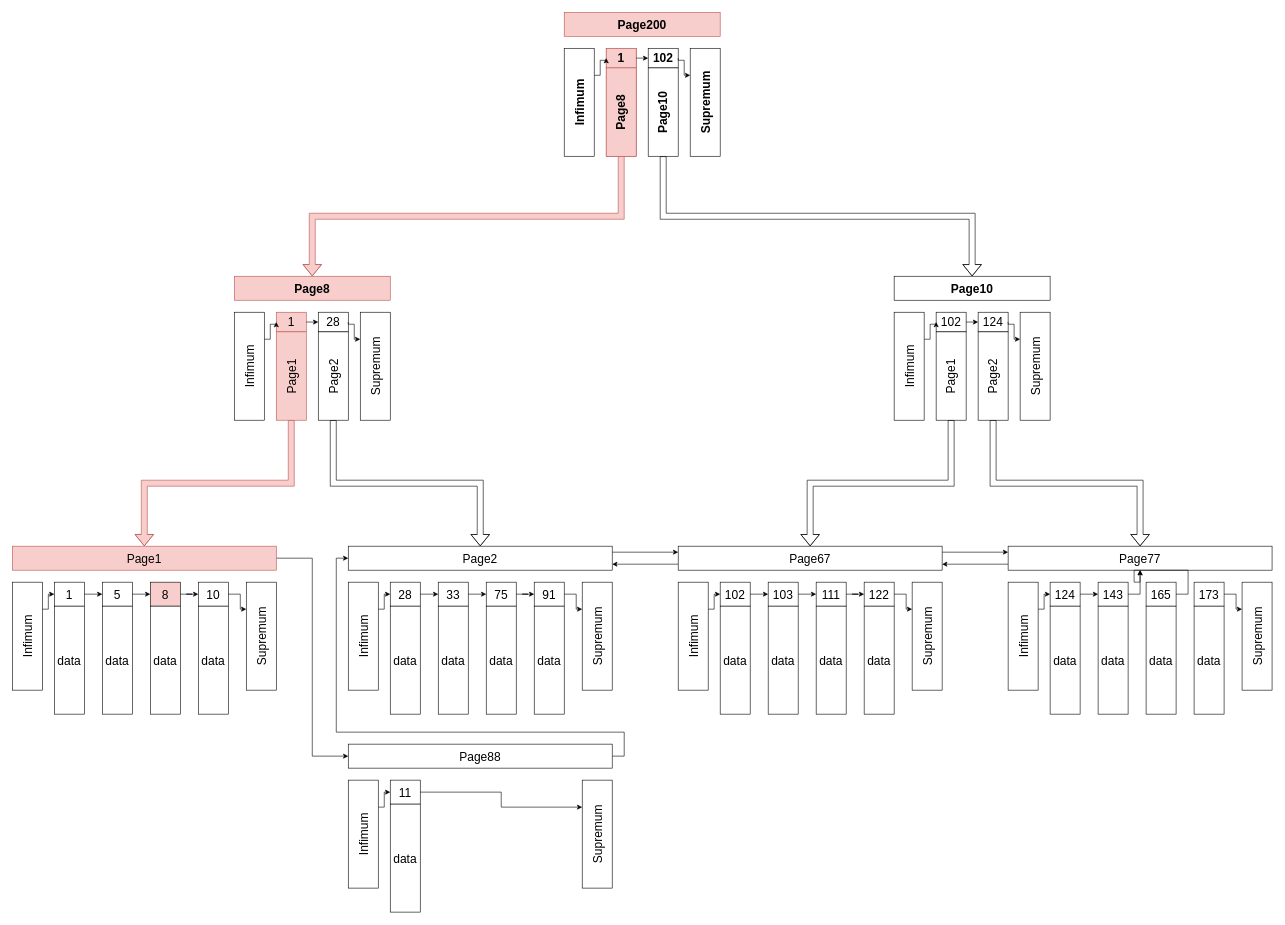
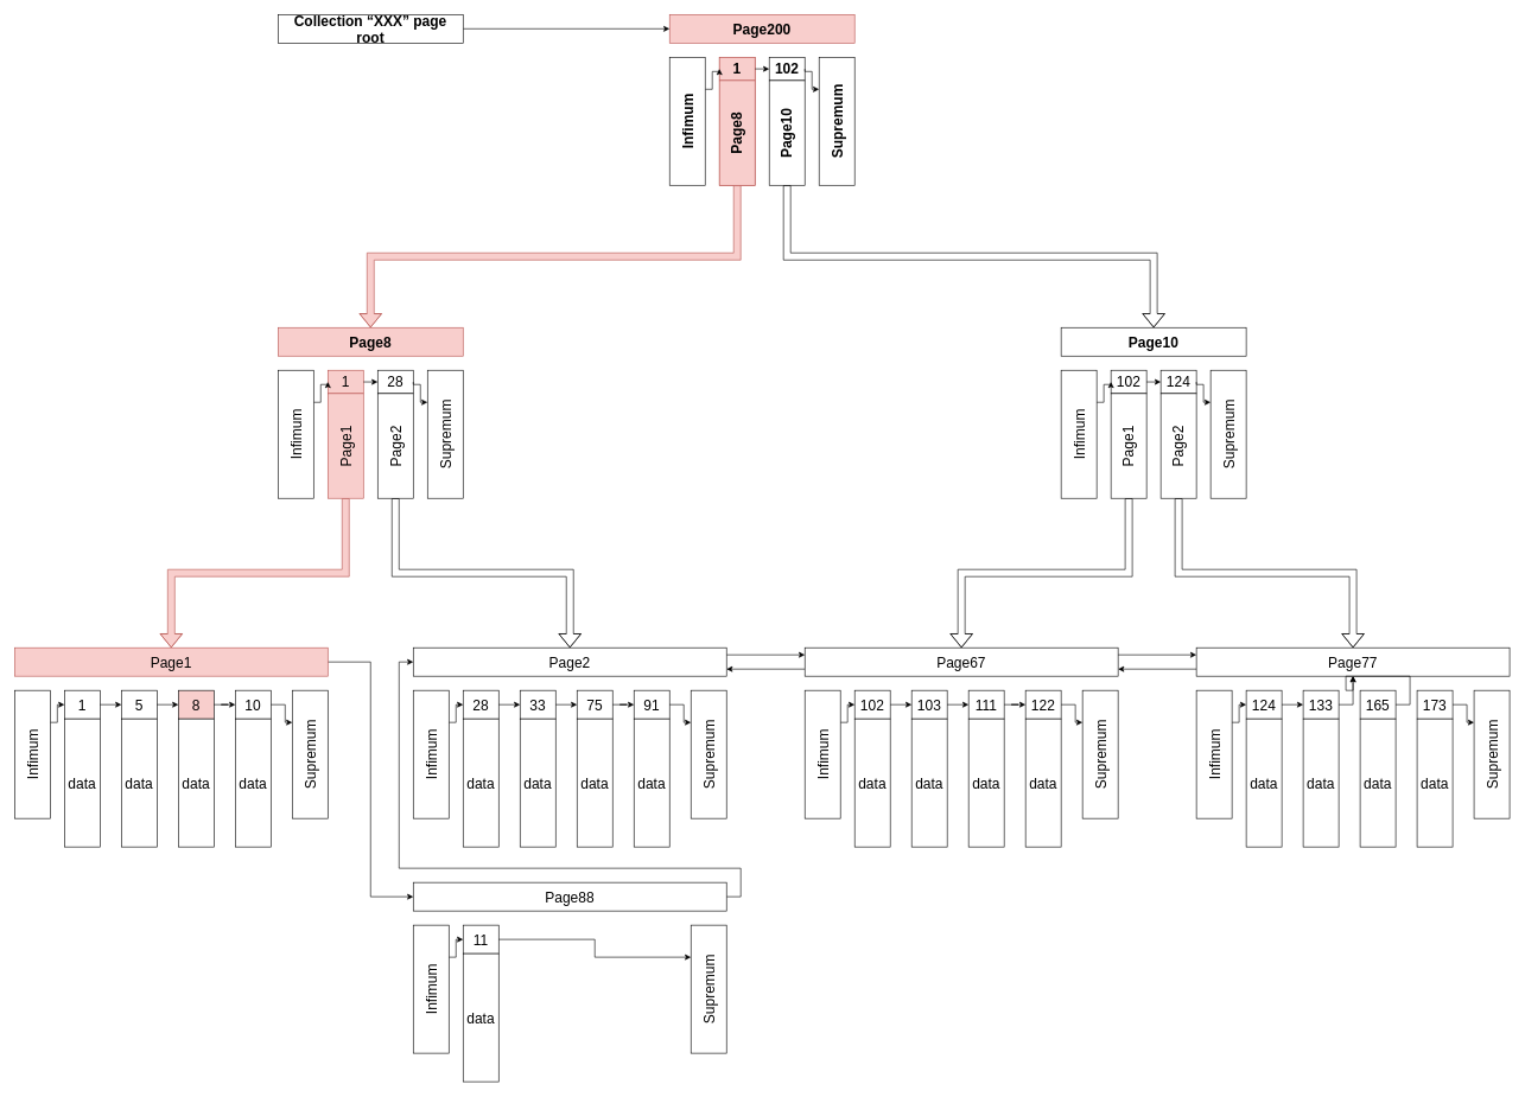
+ <mxCell id="130" value="&lt;b&gt;Collection “XXX” page root&lt;/b&gt;" style="rounded=0;whiteSpace=wrap;html=1;fontSize=20;" parent="1" vertex="1"><mxGeometry x="390" y="20" width="260" height="40" as="geometry" /></mxCell>
+ <mxCell id="129" style="edgeStyle=orthogonalEdgeStyle;rounded=0;orthogonalLoop=1;jettySize=auto;html=1;entryX=0;entryY=0.5;entryDx=0;entryDy=0;fontFamily=Helvetica;fontSize=20;" parent="1" source="130" target="115" edge="1"><mxGeometry relative="1" as="geometry" /></mxCell>
- <mxCell id="72" value="143" style="rounded=0;whiteSpace=wrap;html=1;fontSize=20;" parent="71" vertex="1"><mxGeometry width="50" height="40" as="geometry" /></mxCell>
+ <mxCell id="72" value="133" style="rounded=0;whiteSpace=wrap;html=1;fontSize=20;" parent="71" vertex="1"><mxGeometry width="50" height="40" as="geometry" /></mxCell>
